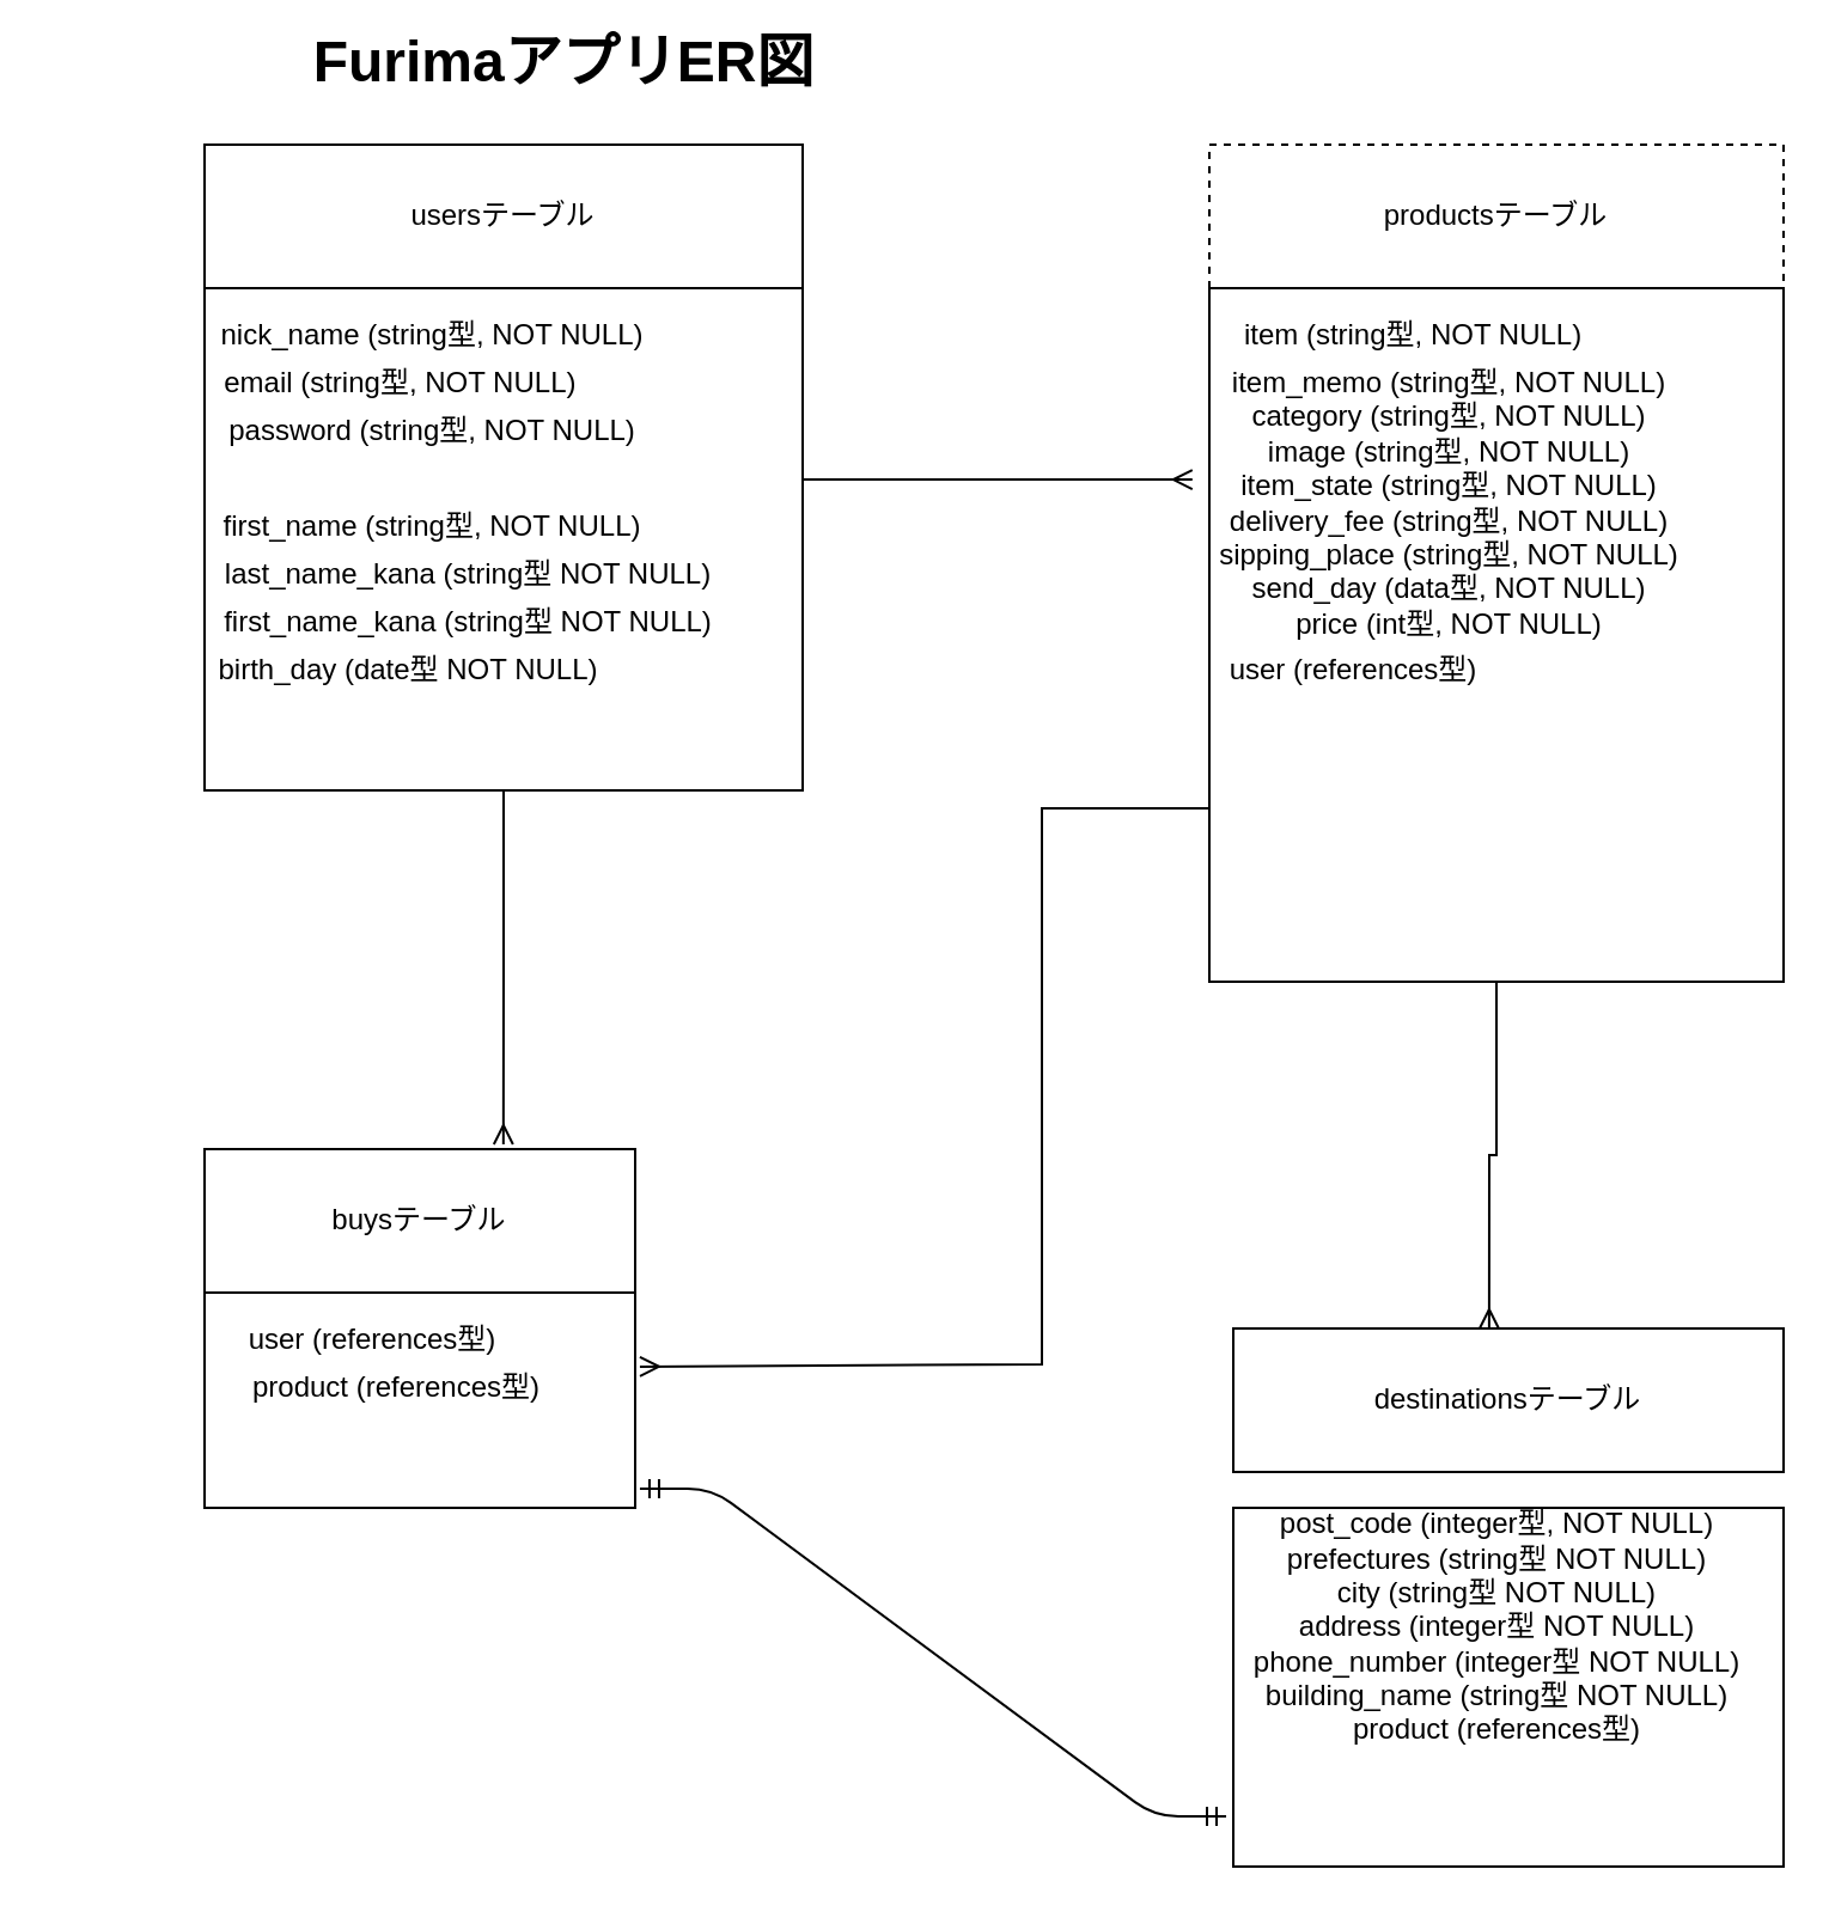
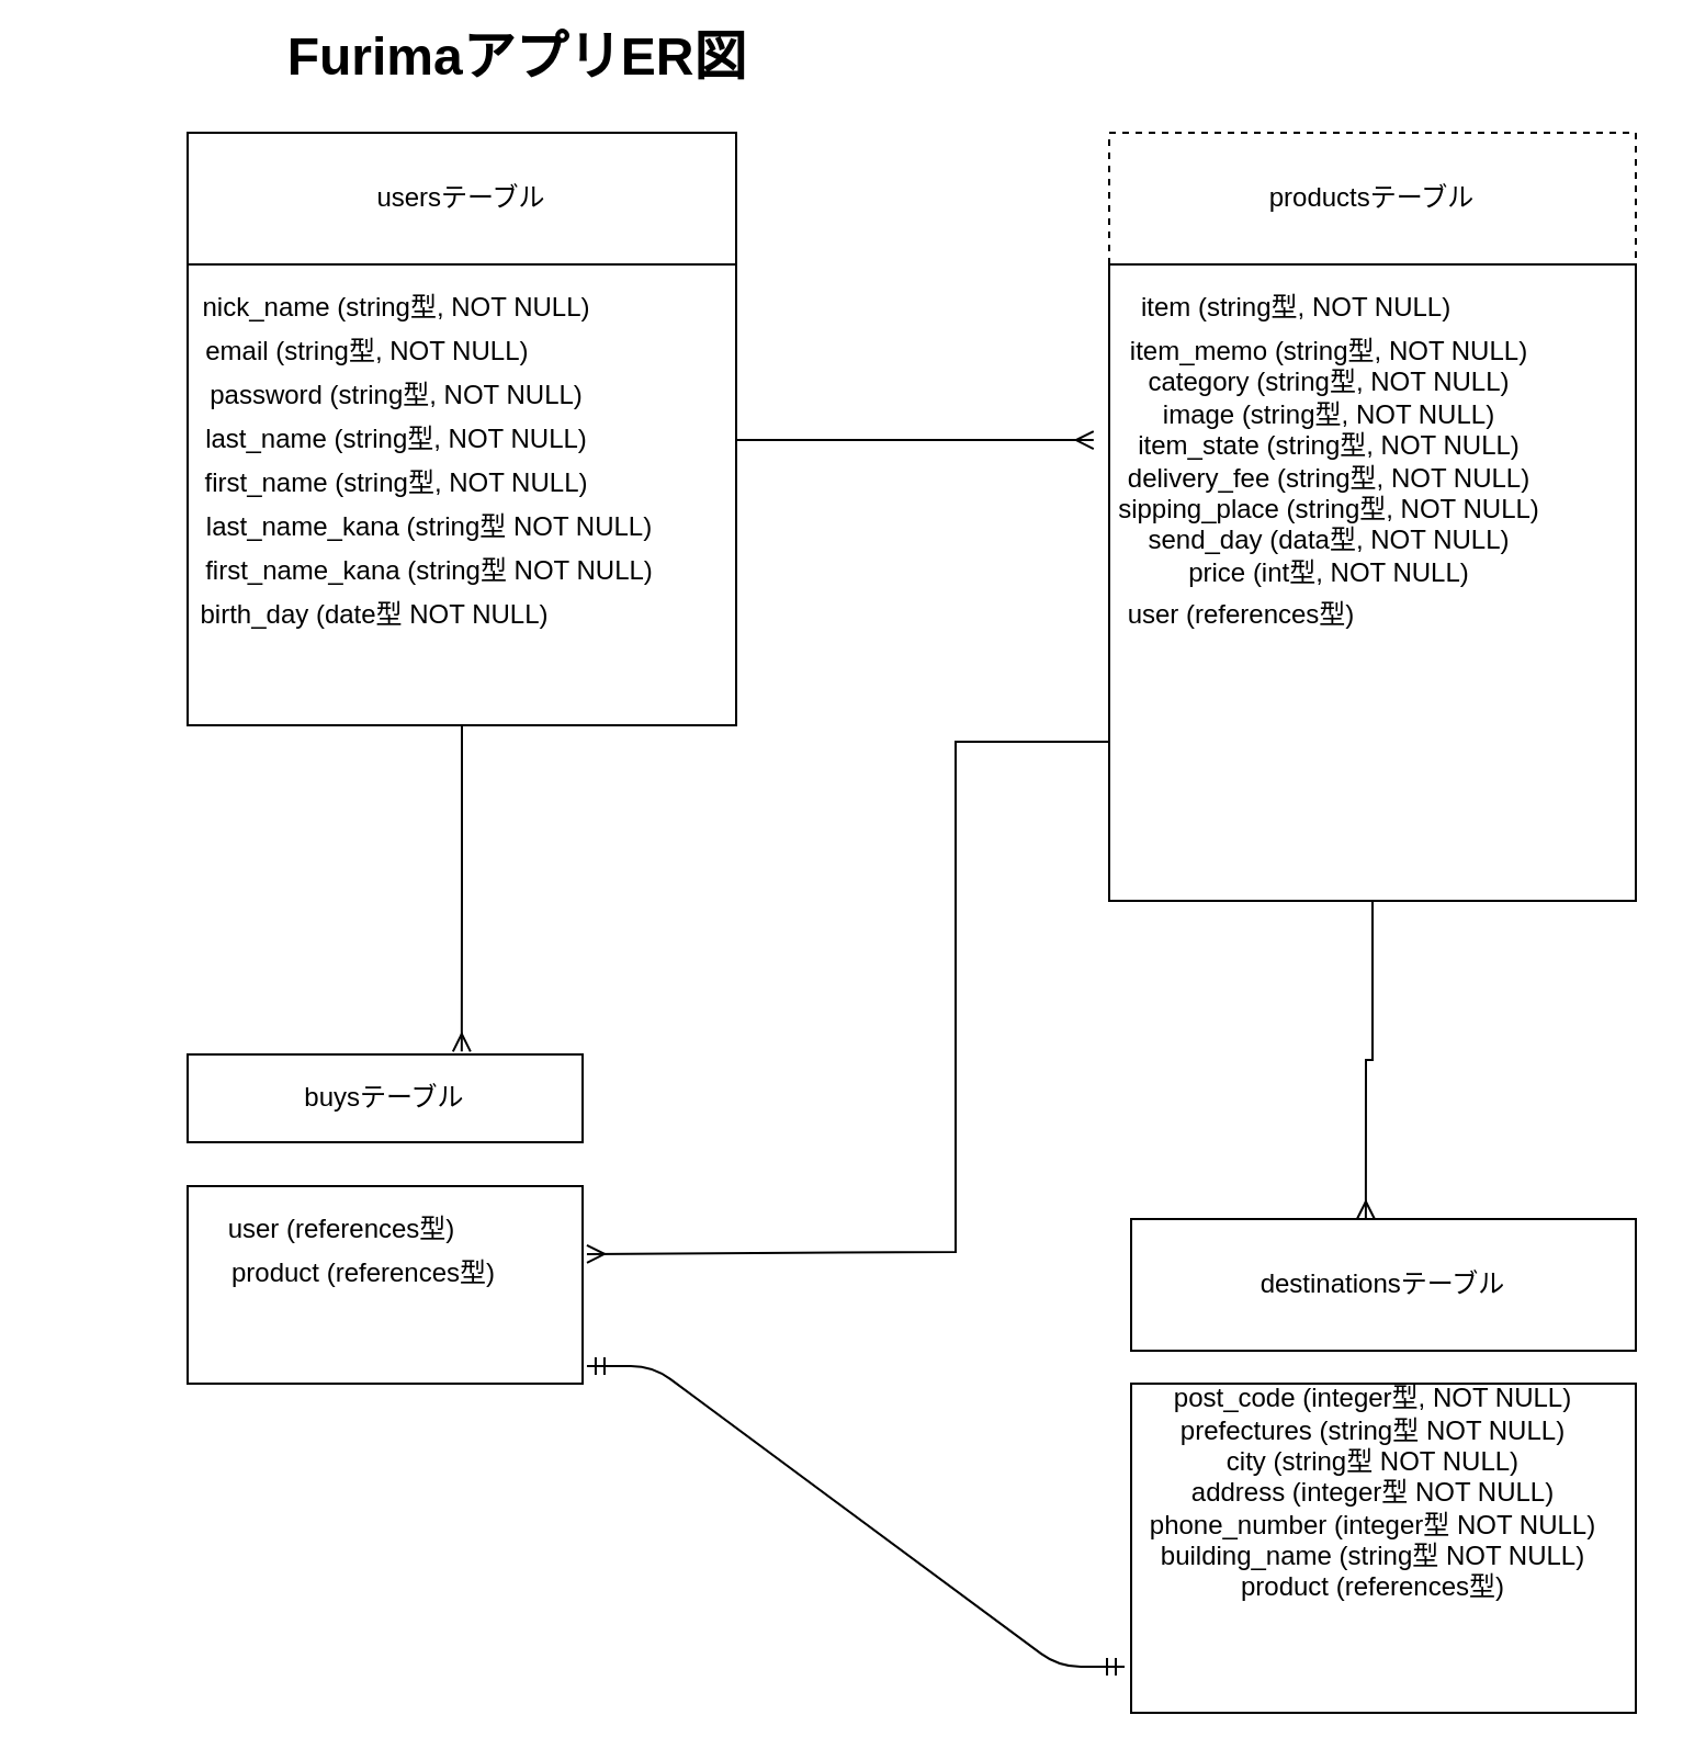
+ <mxCell id="10" value="last_name (string型, NOT NULL)" style="text;html=1;align=center;verticalAlign=middle;resizable=0;points=[];autosize=1;" vertex="1" parent="1"><mxGeometry x="85" y="190" width="190" height="20" as="geometry" /></mxCell>
- <mxCell id="25" value="buysテーブル" style="whiteSpace=wrap;html=1;" vertex="1" parent="1"><mxGeometry x="85" y="480" width="180" height="60" as="geometry" /></mxCell>
+ <mxCell id="25" value="buysテーブル" style="whiteSpace=wrap;html=1;" vertex="1" parent="1"><mxGeometry x="85" y="480" width="180" height="40" as="geometry" /></mxCell>
